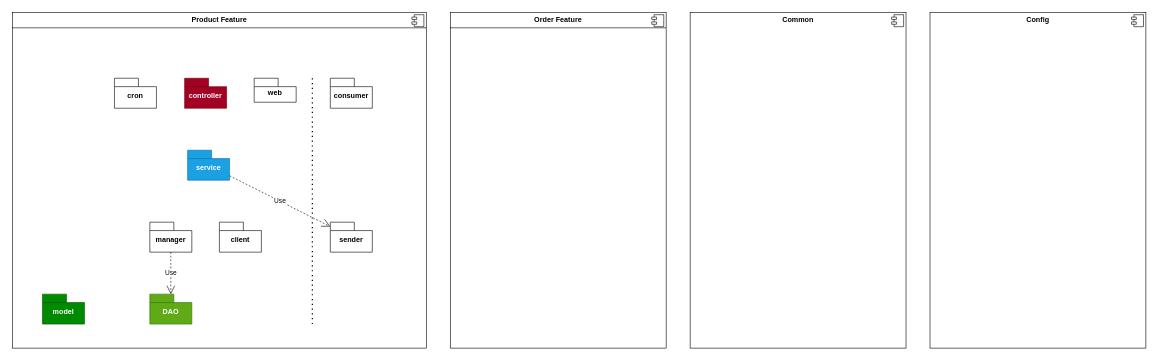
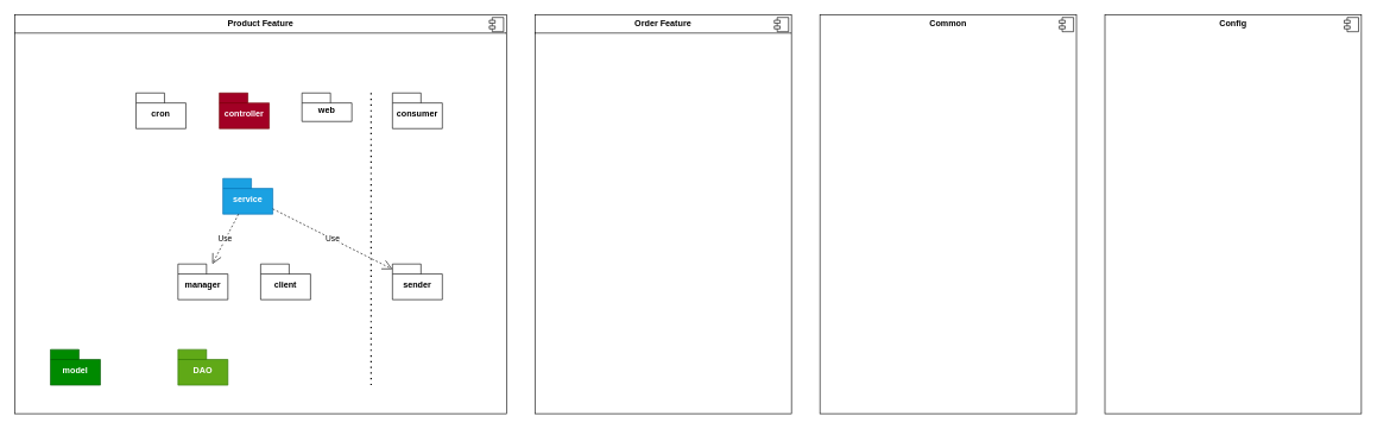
+ <mxCell id="11" value="Use" style="endArrow=open;endSize=12;dashed=1;html=1;rounded=0;" edge="1" parent="1" source="7" target="10"><mxGeometry width="160" relative="1" as="geometry"><mxPoint x="542" y="420" as="sourcePoint" /><mxPoint x="702" y="420" as="targetPoint" /></mxGeometry></mxCell>
- <mxCell id="14" value="Use" style="endArrow=open;endSize=12;dashed=1;html=1;rounded=0;" edge="1" parent="1" source="10" target="13"><mxGeometry width="160" relative="1" as="geometry"><mxPoint x="303" y="470" as="sourcePoint" /><mxPoint x="275" y="530" as="targetPoint" /></mxGeometry></mxCell>
